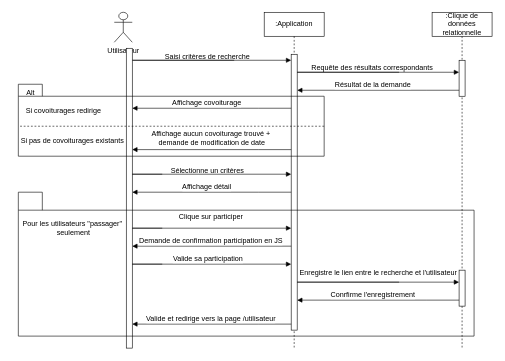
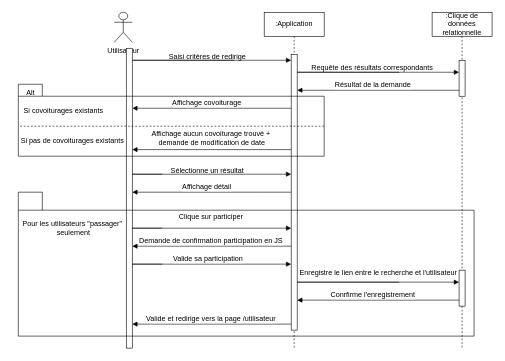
- <mxCell id="12" value="Saisi critères de recherche" style="text;html=1;align=center;verticalAlign=middle;resizable=0;points=[];autosize=1;strokeColor=none;fillColor=none;" parent="1" vertex="1"><mxGeometry x="260" y="80" width="170" height="30" as="geometry" /></mxCell>
+ <mxCell id="12" value="Saisi critères de redirige" style="text;html=1;align=center;verticalAlign=middle;resizable=0;points=[];autosize=1;strokeColor=none;fillColor=none;" parent="1" vertex="1"><mxGeometry x="260" y="80" width="170" height="30" as="geometry" /></mxCell>
- <mxCell id="25" value="Si covoiturages redirige" style="text;html=1;align=center;verticalAlign=middle;resizable=0;points=[];autosize=1;strokeColor=none;fillColor=none;" parent="1" vertex="1"><mxGeometry x="25" y="170" width="160" height="30" as="geometry" /></mxCell>
+ <mxCell id="25" value="Si covoiturages existants" style="text;html=1;align=center;verticalAlign=middle;resizable=0;points=[];autosize=1;strokeColor=none;fillColor=none;" parent="1" vertex="1"><mxGeometry x="25" y="170" width="160" height="30" as="geometry" /></mxCell>
- <mxCell id="29" value="Sélectionne un critères" style="text;html=1;align=center;verticalAlign=middle;resizable=0;points=[];autosize=1;strokeColor=none;fillColor=none;" parent="1" vertex="1"><mxGeometry x="270" y="270" width="150" height="30" as="geometry" /></mxCell>
+ <mxCell id="29" value="Sélectionne un résultat" style="text;html=1;align=center;verticalAlign=middle;resizable=0;points=[];autosize=1;strokeColor=none;fillColor=none;" parent="1" vertex="1"><mxGeometry x="270" y="270" width="150" height="30" as="geometry" /></mxCell>
